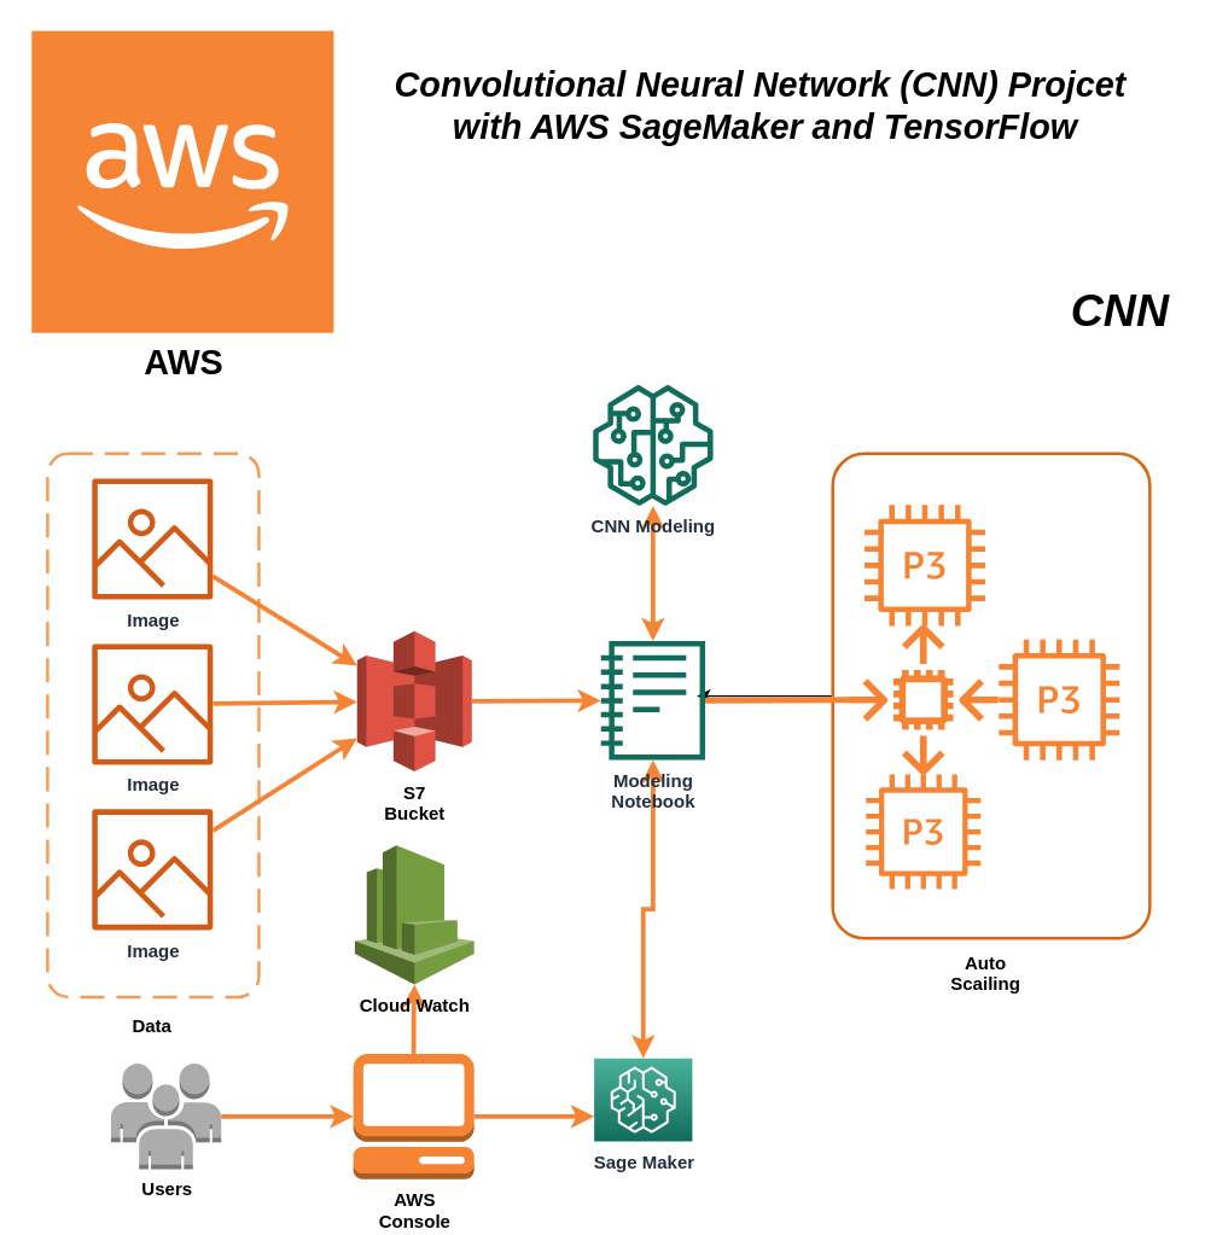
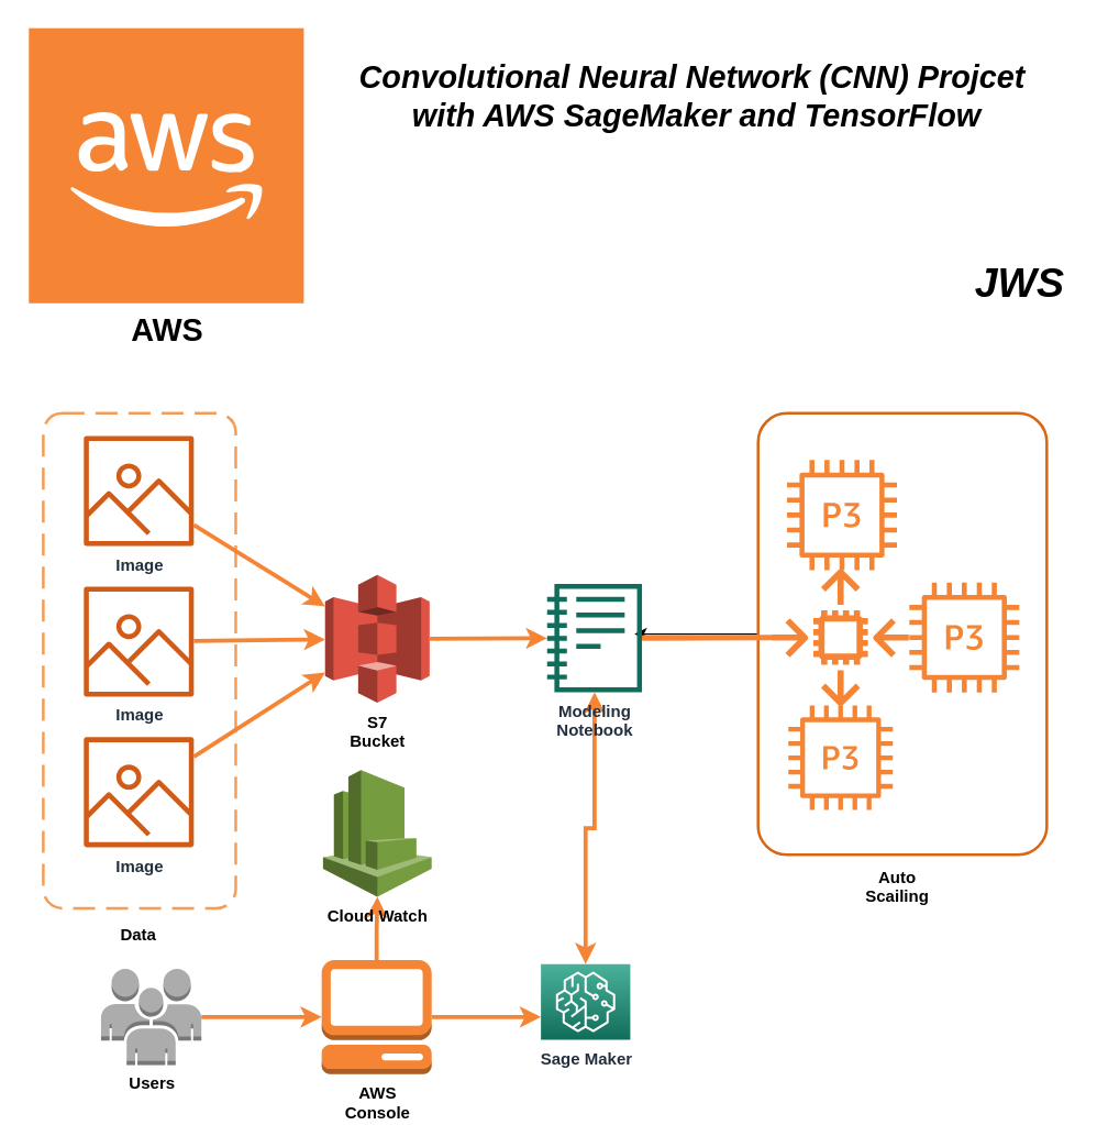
- <mxCell id="33" value="&lt;b style=&quot;font-size: 30px;&quot;&gt;CNN&lt;/b&gt;" style="text;html=1;resizable=0;points=[];autosize=1;align=center;verticalAlign=top;spacingTop=-4;fontSize=30;fontFamily=Helvetica;fontStyle=2" parent="1" vertex="1"><mxGeometry x="706" y="185" width="70" height="30" as="geometry" /></mxCell>
+ <mxCell id="33" value="&lt;b style=&quot;font-size: 30px;&quot;&gt;JWS&lt;/b&gt;" style="text;html=1;resizable=0;points=[];autosize=1;align=center;verticalAlign=top;spacingTop=-4;fontSize=30;fontFamily=Helvetica;fontStyle=2" parent="1" vertex="1"><mxGeometry x="706" y="185" width="70" height="30" as="geometry" /></mxCell>
- <mxCell id="10" value="CNN Modeling" style="outlineConnect=0;fontColor=#232F3E;gradientColor=none;fillColor=#116D5B;strokeColor=none;dashed=0;verticalLabelPosition=bottom;verticalAlign=top;align=center;html=1;fontSize=12;fontStyle=1;aspect=fixed;pointerEvents=1;shape=mxgraph.aws4.sagemaker_model;" parent="1" vertex="1"><mxGeometry x="392" y="254.5" width="80" height="80" as="geometry" /></mxCell>
- <mxCell id="3" style="rounded=0;orthogonalLoop=1;jettySize=auto;html=1;strokeWidth=3;strokeColor=#F58534;startArrow=classic;startFill=1;" parent="1" source="11" target="10" edge="1"><mxGeometry relative="1" as="geometry"><mxPoint x="432" y="433.5" as="sourcePoint" /><mxPoint x="432" y="243.797" as="targetPoint" /></mxGeometry></mxCell>
